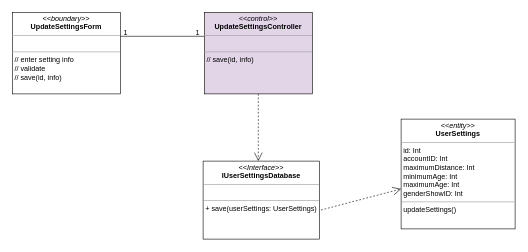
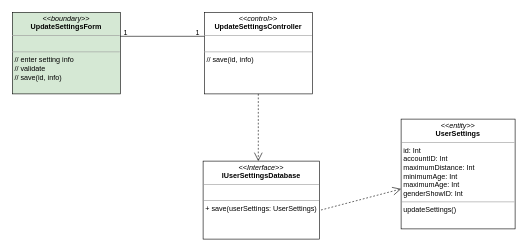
- <mxCell id="2" value="&lt;p style=&quot;margin: 0px ; margin-top: 4px ; text-align: center&quot;&gt;&lt;i&gt;&amp;lt;&amp;lt;boundary&amp;gt;&amp;gt;&lt;/i&gt;&lt;br&gt;&lt;b&gt;UpdateSettingsForm&lt;/b&gt;&lt;/p&gt;&lt;hr size=&quot;1&quot;&gt;&lt;p style=&quot;margin: 0px ; margin-left: 4px&quot;&gt;&lt;font style=&quot;font-size: 6px&quot;&gt;&lt;br&gt;&lt;/font&gt;&lt;/p&gt;&lt;hr size=&quot;1&quot;&gt;&lt;p style=&quot;margin: 0px ; margin-left: 4px&quot;&gt;// enter setting info&lt;/p&gt;&lt;p style=&quot;margin: 0px ; margin-left: 4px&quot;&gt;// validate&lt;/p&gt;&lt;p style=&quot;margin: 0px ; margin-left: 4px&quot;&gt;// save(id, info)&lt;/p&gt;" style="verticalAlign=top;align=left;overflow=fill;fontSize=12;fontFamily=Helvetica;html=1;fillColor=#ffffff;" parent="1" vertex="1"><mxGeometry x="20" y="20" width="180" height="136" as="geometry" /></mxCell>
+ <mxCell id="2" value="&lt;p style=&quot;margin: 0px ; margin-top: 4px ; text-align: center&quot;&gt;&lt;i&gt;&amp;lt;&amp;lt;boundary&amp;gt;&amp;gt;&lt;/i&gt;&lt;br&gt;&lt;b&gt;UpdateSettingsForm&lt;/b&gt;&lt;/p&gt;&lt;hr size=&quot;1&quot;&gt;&lt;p style=&quot;margin: 0px ; margin-left: 4px&quot;&gt;&lt;font style=&quot;font-size: 6px&quot;&gt;&lt;br&gt;&lt;/font&gt;&lt;/p&gt;&lt;hr size=&quot;1&quot;&gt;&lt;p style=&quot;margin: 0px ; margin-left: 4px&quot;&gt;// enter setting info&lt;/p&gt;&lt;p style=&quot;margin: 0px ; margin-left: 4px&quot;&gt;// validate&lt;/p&gt;&lt;p style=&quot;margin: 0px ; margin-left: 4px&quot;&gt;// save(id, info)&lt;/p&gt;" style="verticalAlign=top;align=left;overflow=fill;fontSize=12;fontFamily=Helvetica;html=1;fillColor=#d5e8d4;" parent="1" vertex="1"><mxGeometry x="20" y="20" width="180" height="136" as="geometry" /></mxCell>
- <mxCell id="3" value="&lt;p style=&quot;margin: 0px ; margin-top: 4px ; text-align: center&quot;&gt;&lt;i&gt;&amp;lt;&amp;lt;control&amp;gt;&amp;gt;&lt;/i&gt;&lt;br&gt;&lt;b&gt;UpdateSettingsController&lt;/b&gt;&lt;/p&gt;&lt;hr size=&quot;1&quot;&gt;&lt;p style=&quot;margin: 0px ; margin-left: 4px&quot;&gt;&lt;font style=&quot;font-size: 6px&quot;&gt;&lt;br&gt;&lt;/font&gt;&lt;/p&gt;&lt;hr size=&quot;1&quot;&gt;&lt;p style=&quot;margin: 0px ; margin-left: 4px&quot;&gt;// save(id, info)&lt;/p&gt;" style="verticalAlign=top;align=left;overflow=fill;fontSize=12;fontFamily=Helvetica;html=1;fillColor=#e1d5e7;" parent="1" vertex="1"><mxGeometry x="340" y="20" width="180" height="136" as="geometry" /></mxCell>
+ <mxCell id="3" value="&lt;p style=&quot;margin: 0px ; margin-top: 4px ; text-align: center&quot;&gt;&lt;i&gt;&amp;lt;&amp;lt;control&amp;gt;&amp;gt;&lt;/i&gt;&lt;br&gt;&lt;b&gt;UpdateSettingsController&lt;/b&gt;&lt;/p&gt;&lt;hr size=&quot;1&quot;&gt;&lt;p style=&quot;margin: 0px ; margin-left: 4px&quot;&gt;&lt;font style=&quot;font-size: 6px&quot;&gt;&lt;br&gt;&lt;/font&gt;&lt;/p&gt;&lt;hr size=&quot;1&quot;&gt;&lt;p style=&quot;margin: 0px ; margin-left: 4px&quot;&gt;// save(id, info)&lt;/p&gt;" style="verticalAlign=top;align=left;overflow=fill;fontSize=12;fontFamily=Helvetica;html=1;fillColor=#ffffff;" parent="1" vertex="1"><mxGeometry x="340" y="20" width="180" height="136" as="geometry" /></mxCell>
